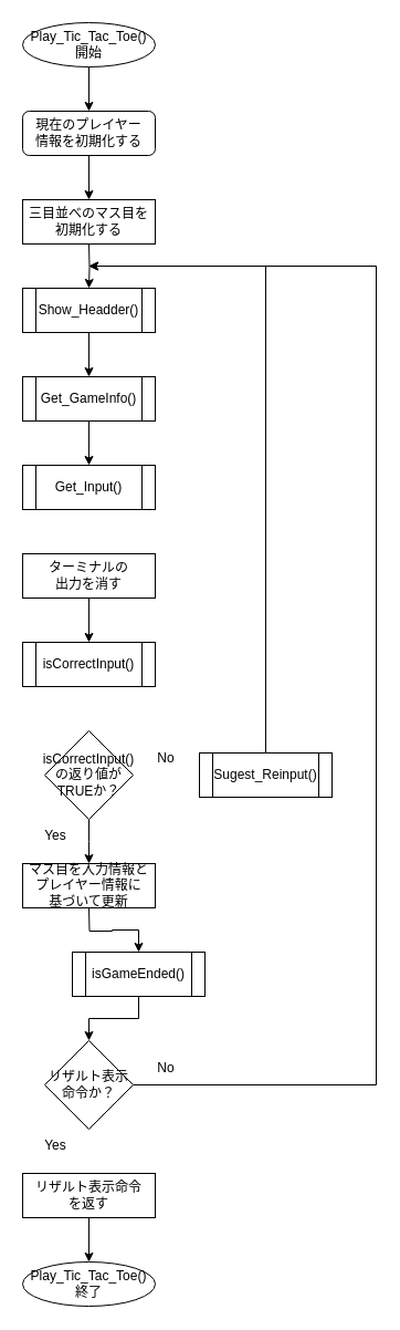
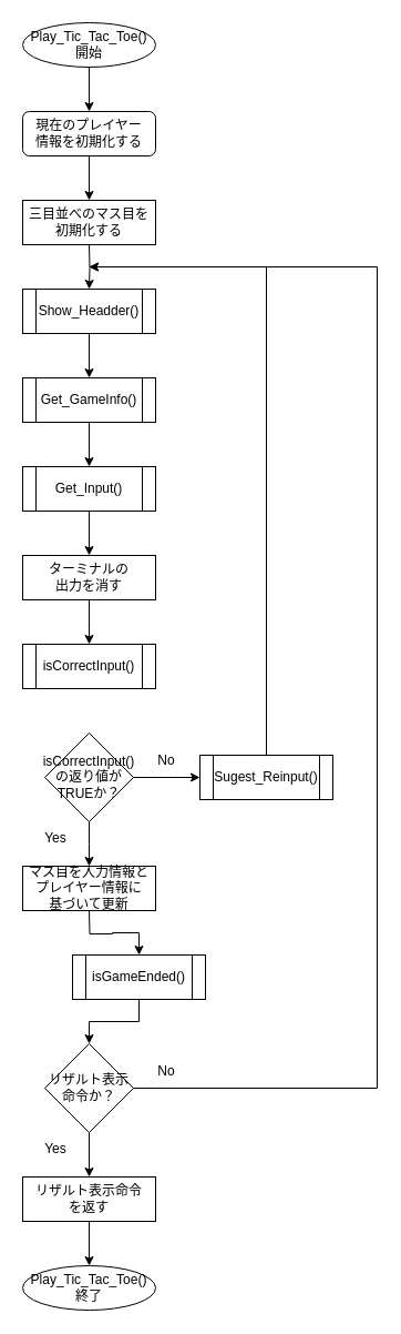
+ <mxCell id="8" style="edgeStyle=orthogonalEdgeStyle;rounded=0;orthogonalLoop=1;jettySize=auto;html=1;exitX=0.5;exitY=1;exitDx=0;exitDy=0;entryX=0.5;entryY=0;entryDx=0;entryDy=0;" parent="1" source="9" target="24" edge="1"><mxGeometry relative="1" as="geometry" /></mxCell>
+ <mxCell id="12" style="edgeStyle=orthogonalEdgeStyle;rounded=0;orthogonalLoop=1;jettySize=auto;html=1;exitX=1;exitY=0.5;exitDx=0;exitDy=0;entryX=0;entryY=0.5;entryDx=0;entryDy=0;" parent="1" source="13" target="22" edge="1"><mxGeometry relative="1" as="geometry" /></mxCell>
+ <mxCell id="18" style="edgeStyle=orthogonalEdgeStyle;rounded=0;orthogonalLoop=1;jettySize=auto;html=1;exitX=0.5;exitY=1;exitDx=0;exitDy=0;" parent="1" source="20" target="26" edge="1"><mxGeometry relative="1" as="geometry" /></mxCell>
